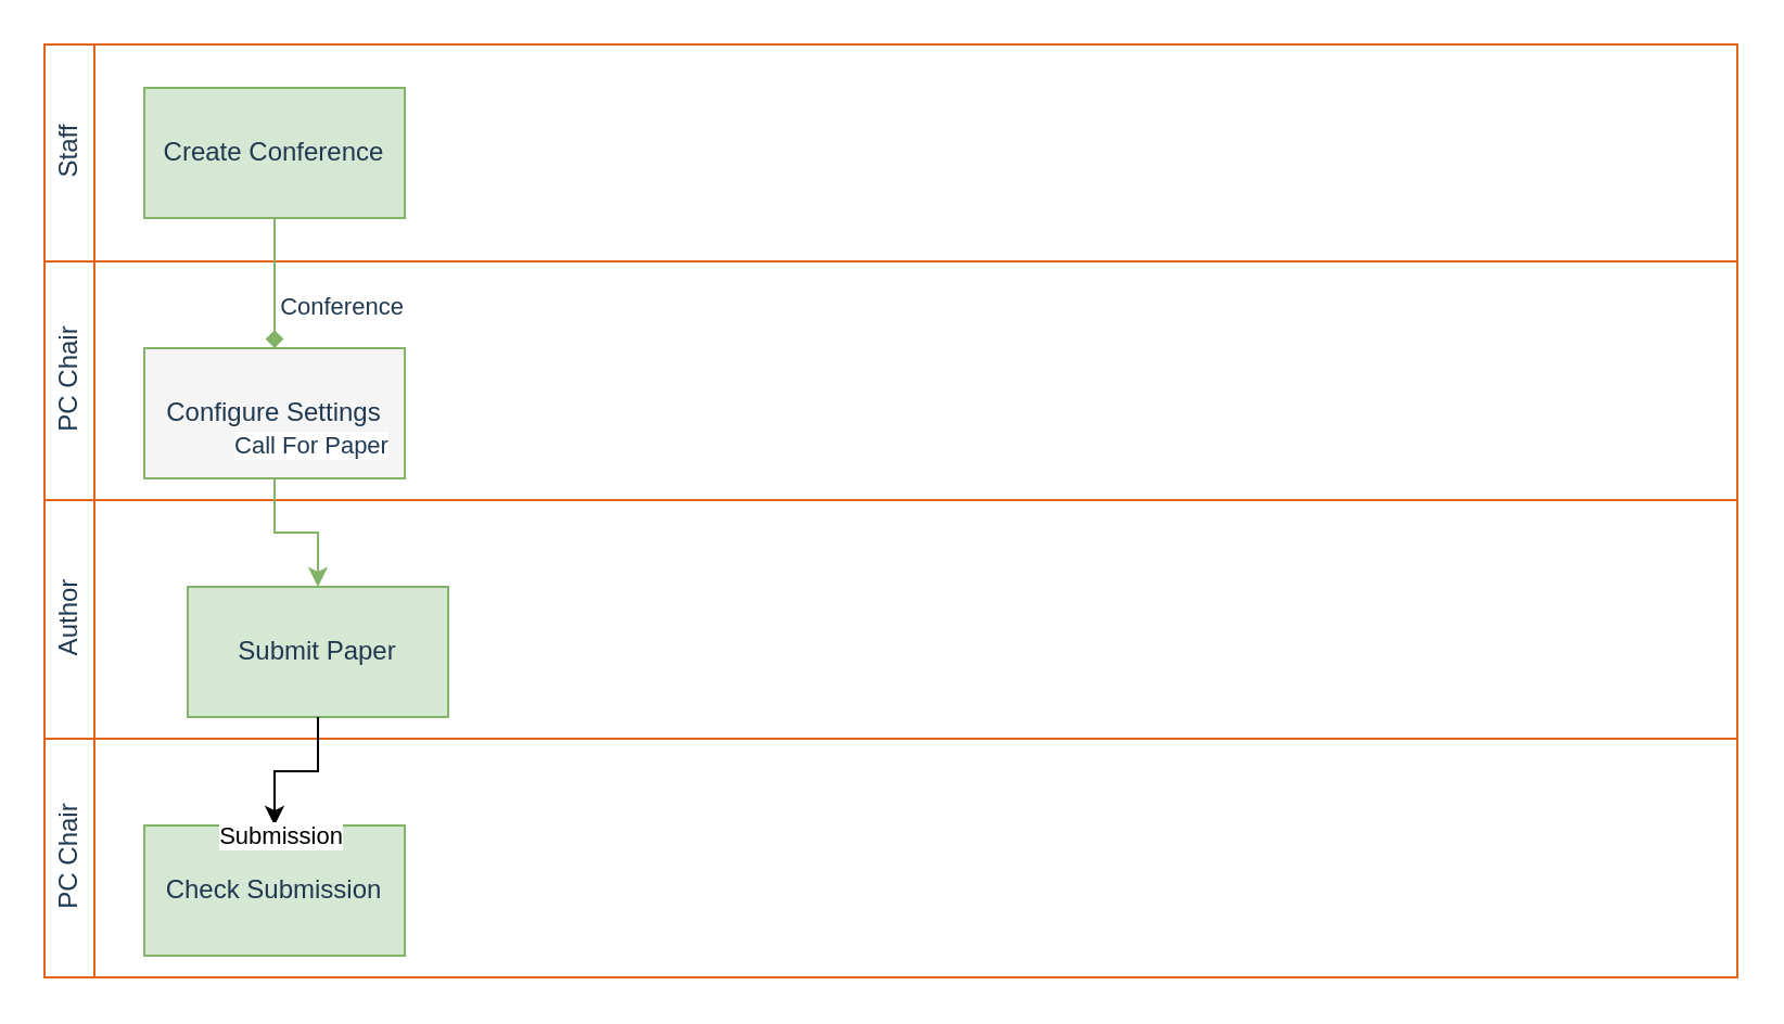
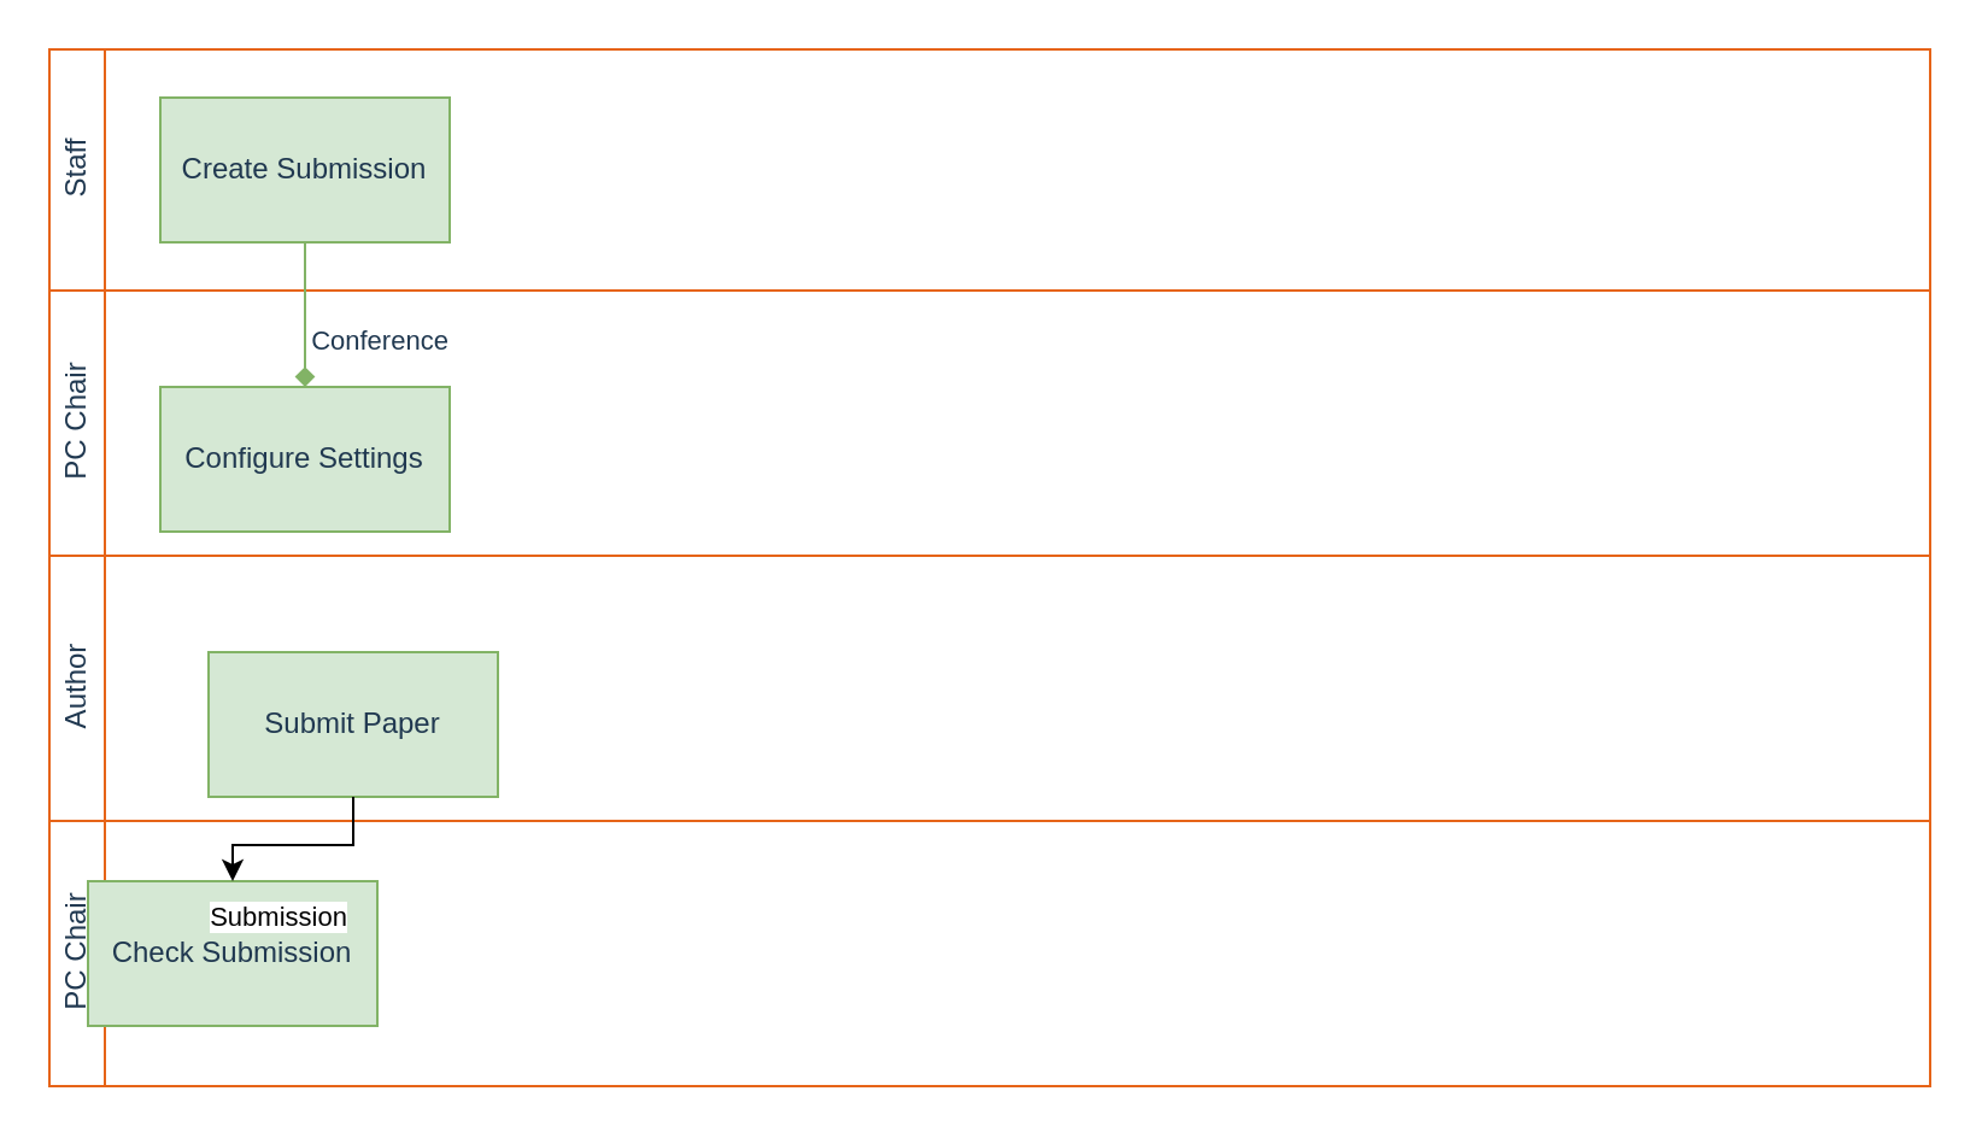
- <mxCell id="3" value="&lt;font color=&quot;#203850&quot;&gt;Create Conference&lt;/font&gt;" style="rounded=0;whiteSpace=wrap;html=1;fillColor=#d5e8d4;strokeColor=#82b366;" vertex="1" parent="2"><mxGeometry x="46" y="20" width="120" height="60" as="geometry" /></mxCell>
+ <mxCell id="3" value="&lt;font color=&quot;#203850&quot;&gt;Create Submission&lt;/font&gt;" style="rounded=0;whiteSpace=wrap;html=1;fillColor=#d5e8d4;strokeColor=#82b366;" vertex="1" parent="2"><mxGeometry x="46" y="20" width="120" height="60" as="geometry" /></mxCell>
- <mxCell id="5" value="&lt;font color=&quot;#203850&quot;&gt;Configure Settings&lt;/font&gt;" style="rounded=0;whiteSpace=wrap;html=1;fillColor=#f5f5f5;strokeColor=#82b366;" vertex="1" parent="4"><mxGeometry x="46" y="40" width="120" height="60" as="geometry" /></mxCell>
+ <mxCell id="5" value="&lt;font color=&quot;#203850&quot;&gt;Configure Settings&lt;/font&gt;" style="rounded=0;whiteSpace=wrap;html=1;fillColor=#d5e8d4;strokeColor=#82b366;" vertex="1" parent="4"><mxGeometry x="46" y="40" width="120" height="60" as="geometry" /></mxCell>
- <mxCell id="10" value="&lt;font color=&quot;#203850&quot;&gt;Call For Paper&lt;/font&gt;" style="edgeStyle=orthogonalEdgeStyle;rounded=0;orthogonalLoop=1;jettySize=auto;html=1;exitX=0.5;exitY=1;exitDx=0;exitDy=0;entryX=0.5;entryY=0;entryDx=0;entryDy=0;strokeColor=#82b366;" edge="1" parent="1" source="5" target="9"><mxGeometry x="0.2" y="40" relative="1" as="geometry"><mxPoint as="offset" /></mxGeometry></mxCell>
- <mxCell id="12" value="&lt;font color=&quot;#203850&quot;&gt;Check Submission&lt;/font&gt;" style="rounded=0;whiteSpace=wrap;html=1;fillColor=#d5e8d4;strokeColor=#82b366;" vertex="1" parent="11"><mxGeometry x="46" y="40" width="120" height="60" as="geometry" /></mxCell>
+ <mxCell id="12" value="&lt;font color=&quot;#203850&quot;&gt;Check Submission&lt;/font&gt;" style="rounded=0;whiteSpace=wrap;html=1;fillColor=#d5e8d4;strokeColor=#82b366;" vertex="1" parent="11"><mxGeometry x="16" y="25" width="120" height="60" as="geometry" /></mxCell>
